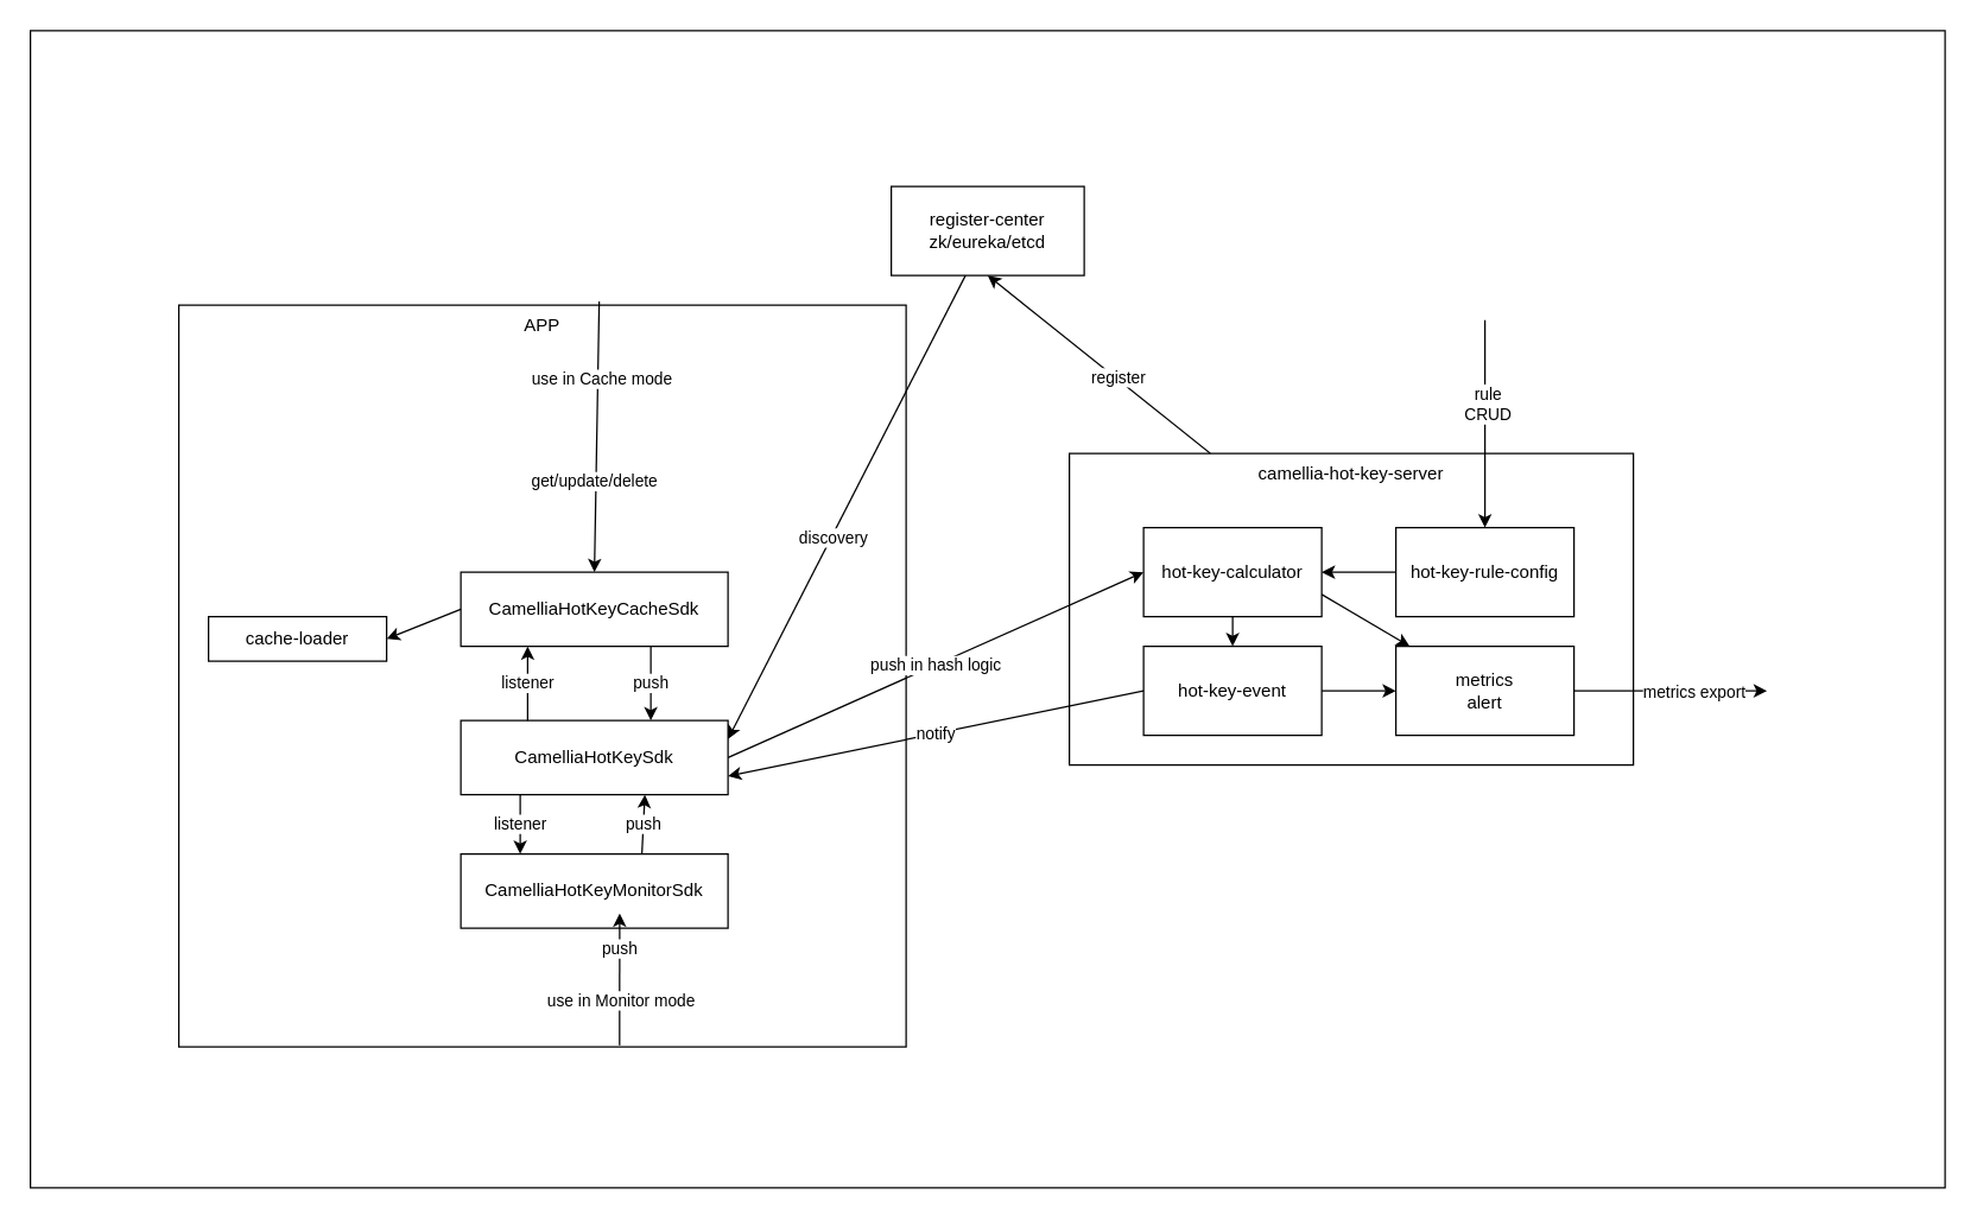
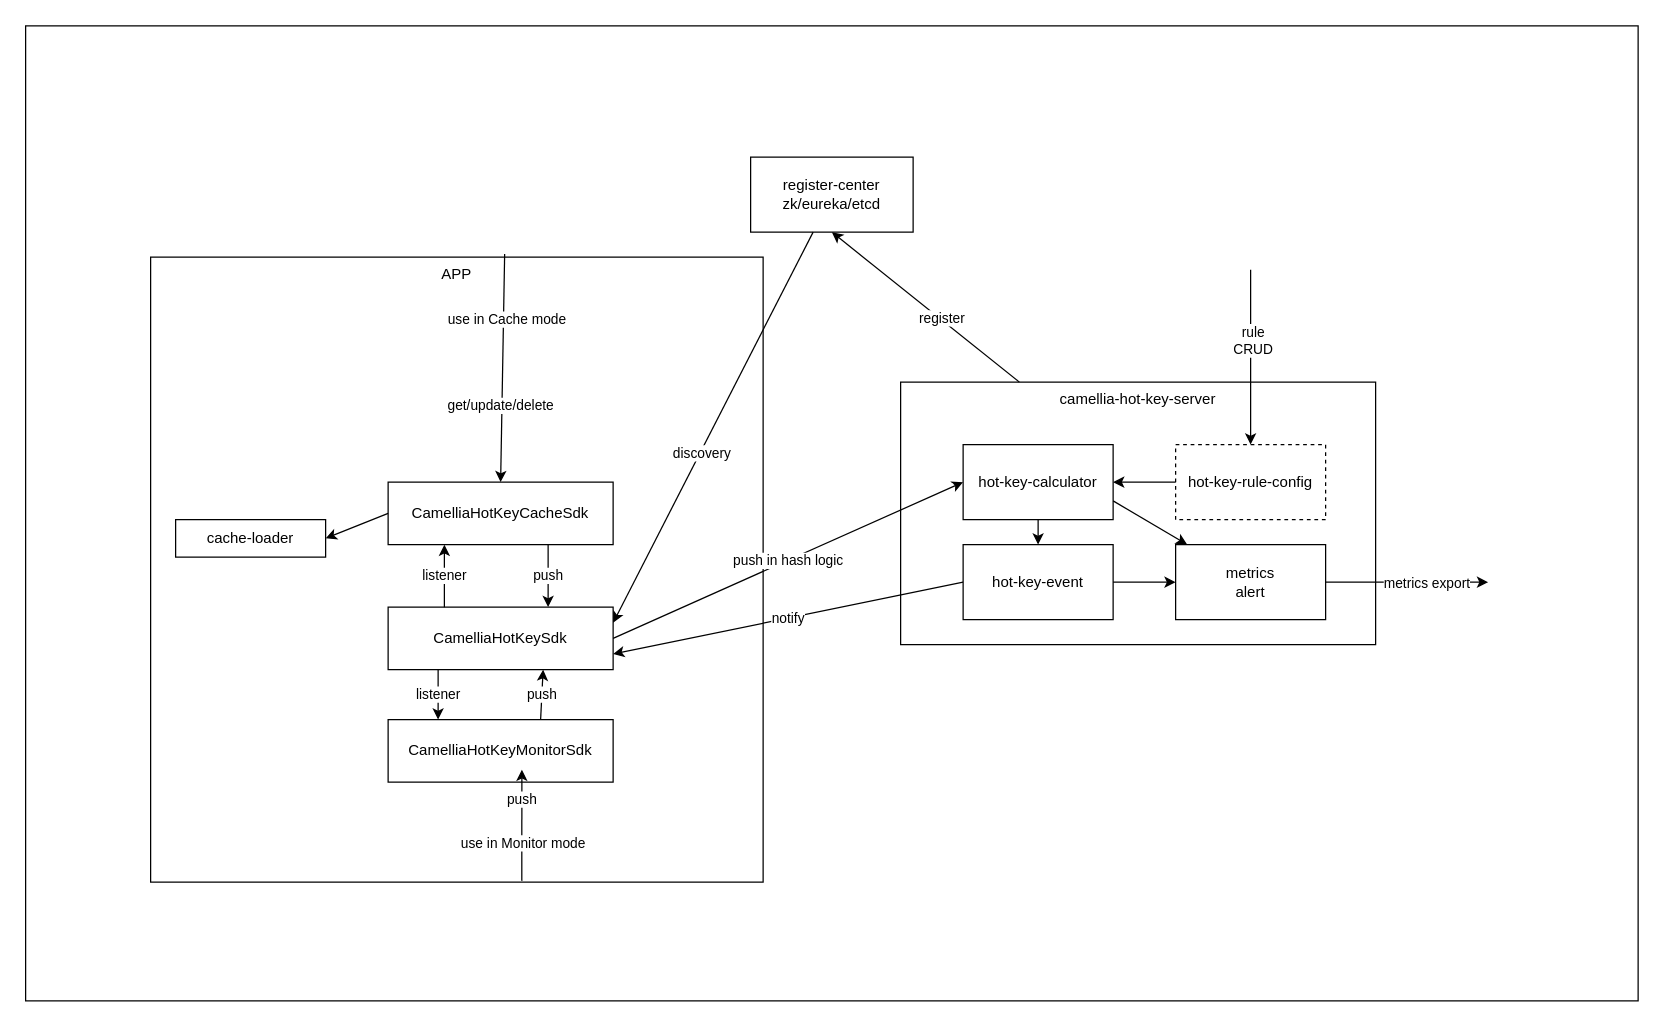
- <mxCell id="16" value="hot-key-rule-config" style="rounded=0;whiteSpace=wrap;html=1;verticalAlign=middle;" parent="1" vertex="1"><mxGeometry x="940" y="355" width="120" height="60" as="geometry" /></mxCell>
+ <mxCell id="16" value="hot-key-rule-config" style="rounded=0;whiteSpace=wrap;html=1;verticalAlign=middle;dashed=1;" parent="1" vertex="1"><mxGeometry x="940" y="355" width="120" height="60" as="geometry" /></mxCell>
